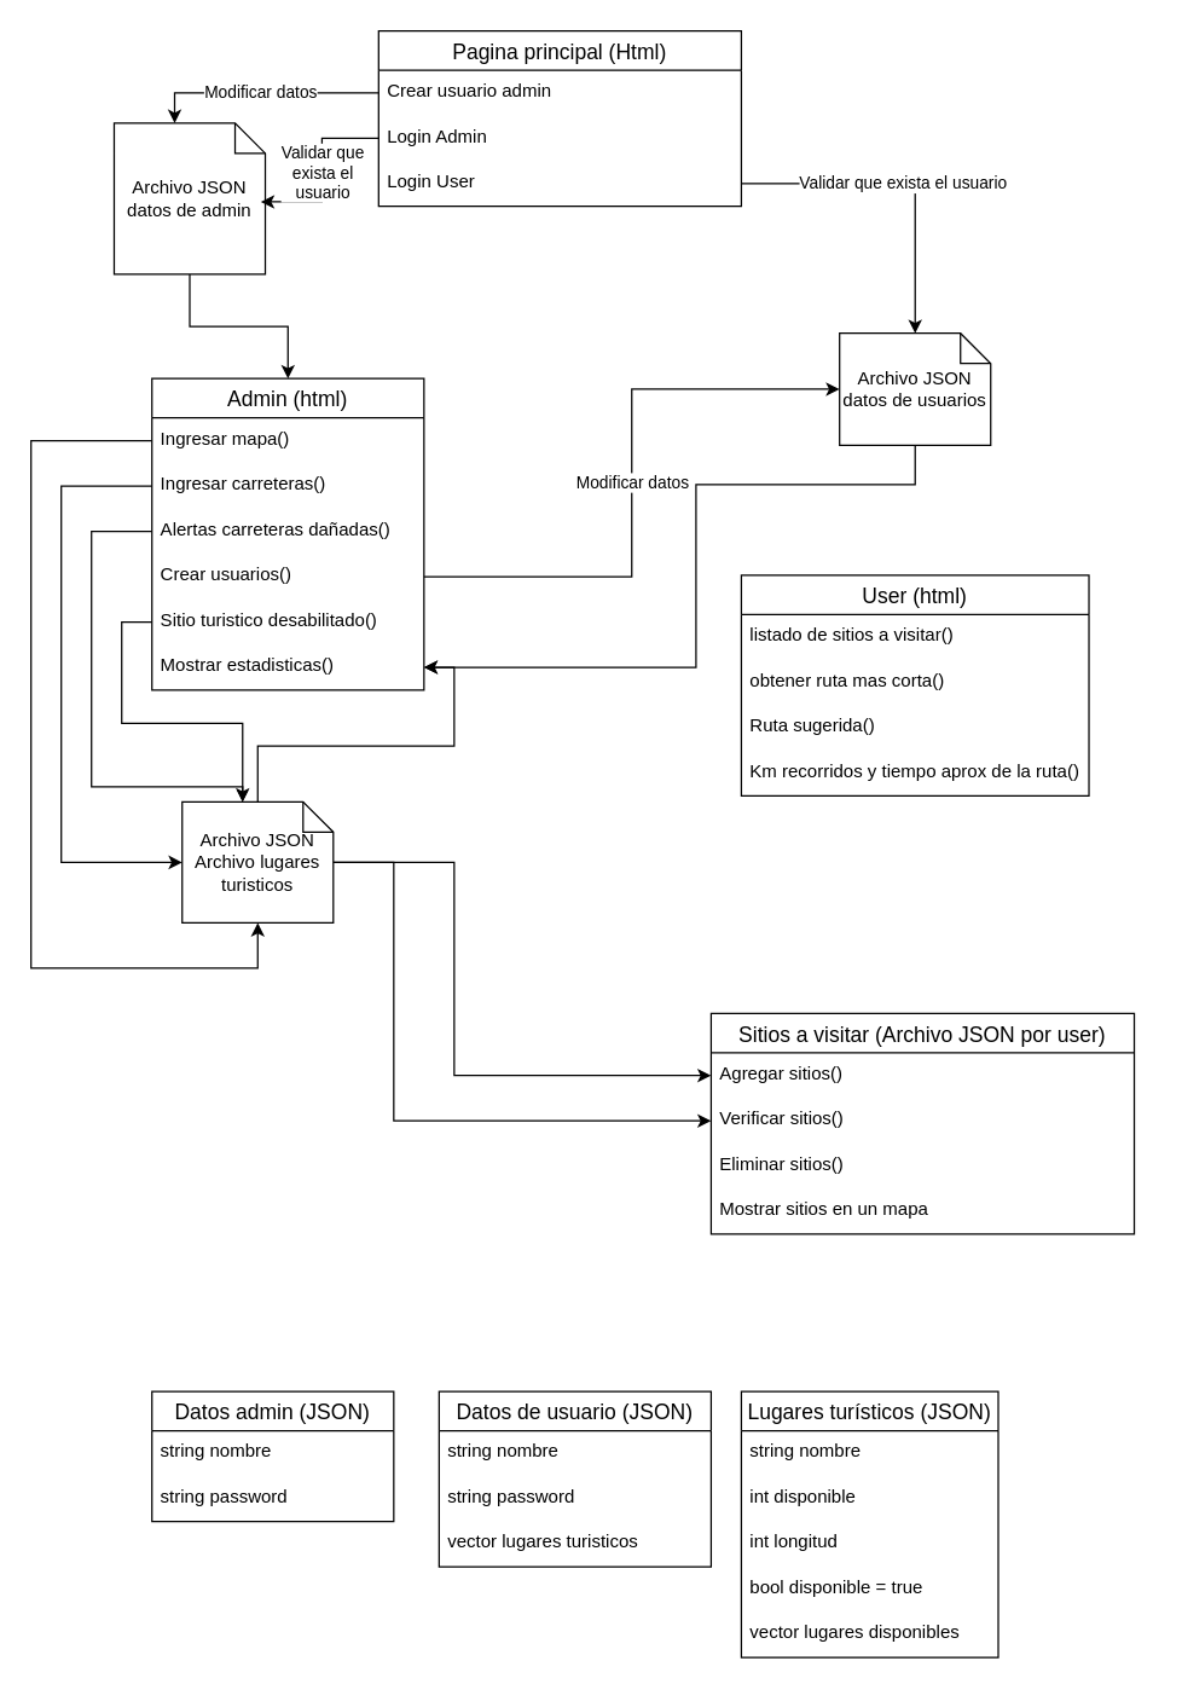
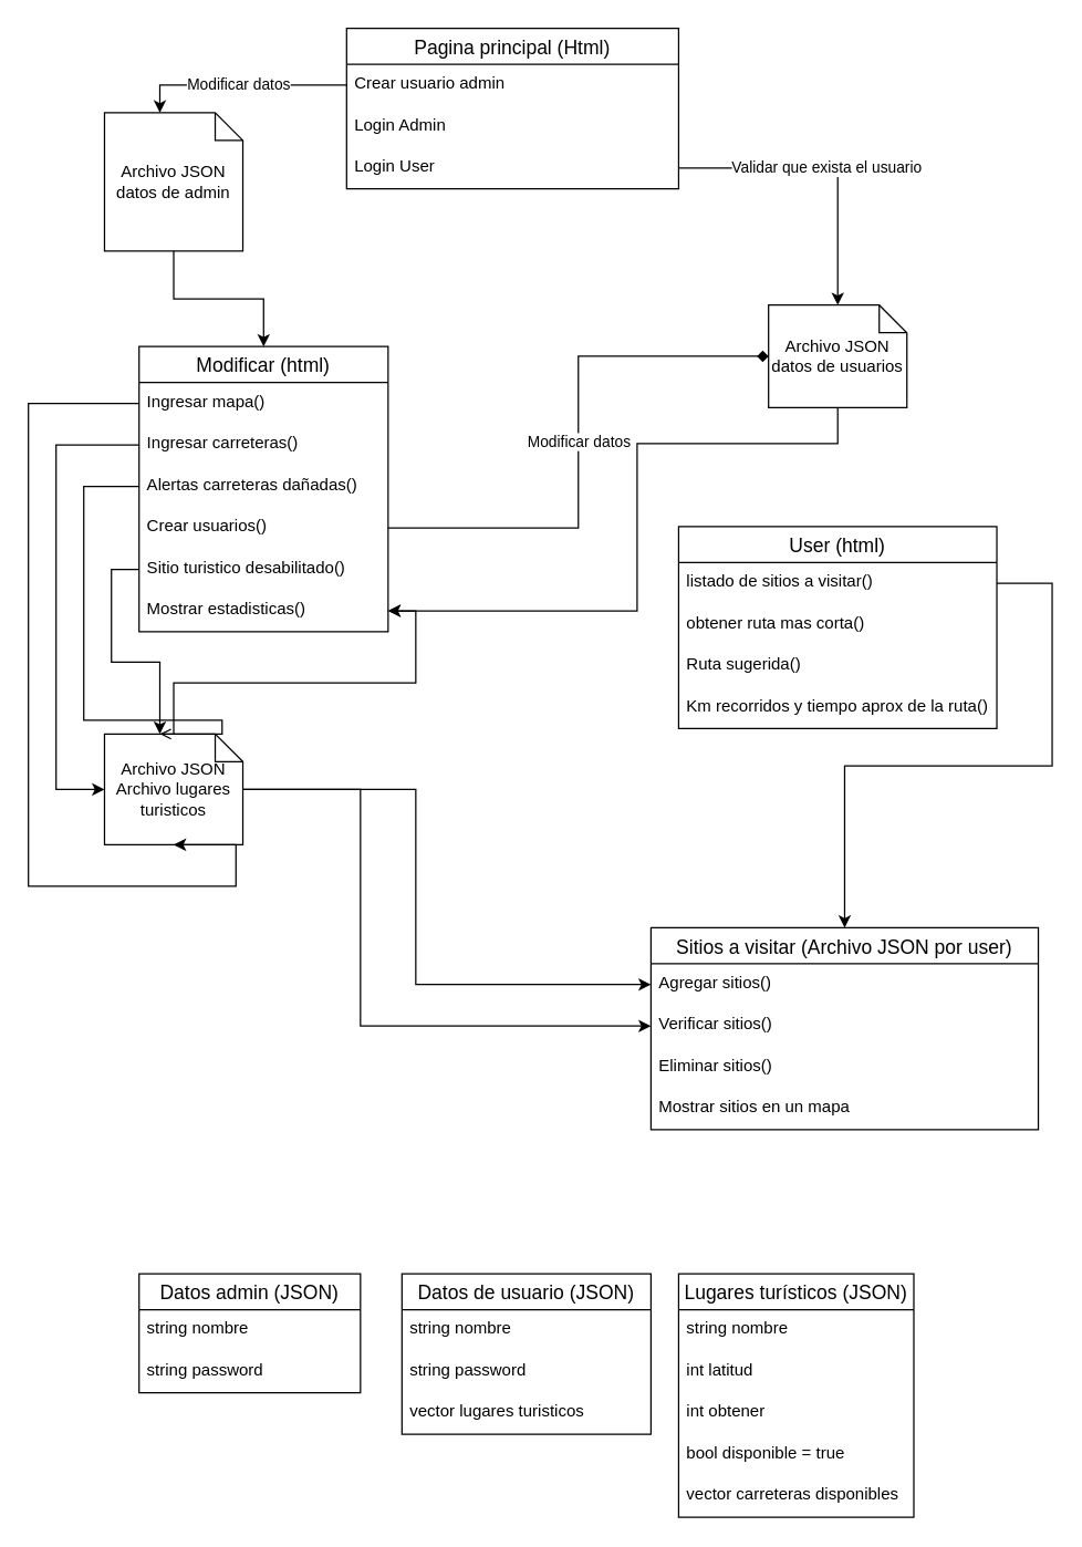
- <mxCell id="39" value="Validar que&lt;br&gt;exista el&lt;br&gt;usuario" style="edgeStyle=orthogonalEdgeStyle;rounded=0;orthogonalLoop=1;jettySize=auto;html=1;entryX=0.97;entryY=0.52;entryDx=0;entryDy=0;entryPerimeter=0;" edge="1" parent="1" source="4" target="37"><mxGeometry relative="1" as="geometry" /></mxCell>
- <mxCell id="20" value="Modificar datos" style="edgeStyle=orthogonalEdgeStyle;rounded=0;orthogonalLoop=1;jettySize=auto;html=1;entryX=0;entryY=0.5;entryDx=0;entryDy=0;entryPerimeter=0;" edge="1" parent="1" source="10" target="19"><mxGeometry relative="1" as="geometry" /></mxCell>
+ <mxCell id="20" value="Modificar datos" style="edgeStyle=orthogonalEdgeStyle;rounded=0;orthogonalLoop=1;jettySize=auto;html=1;entryX=0;entryY=0.5;entryDx=0;entryDy=0;entryPerimeter=0;endArrow=diamond;" edge="1" parent="1" source="10" target="19"><mxGeometry relative="1" as="geometry" /></mxCell>
- <mxCell id="6" value="Admin (html)" style="swimlane;fontStyle=0;childLayout=stackLayout;horizontal=1;startSize=26;horizontalStack=0;resizeParent=1;resizeParentMax=0;resizeLast=0;collapsible=1;marginBottom=0;align=center;fontSize=14;" vertex="1" parent="1"><mxGeometry x="100" y="250" width="180" height="206" as="geometry" /></mxCell>
+ <mxCell id="6" value="Modificar (html)" style="swimlane;fontStyle=0;childLayout=stackLayout;horizontal=1;startSize=26;horizontalStack=0;resizeParent=1;resizeParentMax=0;resizeLast=0;collapsible=1;marginBottom=0;align=center;fontSize=14;" vertex="1" parent="1"><mxGeometry x="100" y="250" width="180" height="206" as="geometry" /></mxCell>
+ <mxCell id="35" style="edgeStyle=orthogonalEdgeStyle;rounded=0;orthogonalLoop=1;jettySize=auto;html=1;entryX=0.5;entryY=0;entryDx=0;entryDy=0;" edge="1" parent="1" source="14" target="30"><mxGeometry relative="1" as="geometry"><Array as="points"><mxPoint x="760" y="421" /><mxPoint x="760" y="553" /><mxPoint x="610" y="553" /></Array></mxGeometry></mxCell>
- <mxCell id="25" value="Archivo JSON&lt;br&gt;Archivo lugares turisticos" style="shape=note;size=20;whiteSpace=wrap;html=1;" vertex="1" parent="1"><mxGeometry x="120" y="530" width="100" height="80" as="geometry" /></mxCell>
+ <mxCell id="25" value="Archivo JSON&lt;br&gt;Archivo lugares turisticos" style="shape=note;size=20;whiteSpace=wrap;html=1;" vertex="1" parent="1"><mxGeometry x="75" y="530" width="100" height="80" as="geometry" /></mxCell>
- <mxCell id="49" value="int disponible" style="text;strokeColor=none;fillColor=none;spacingLeft=4;spacingRight=4;overflow=hidden;rotatable=0;points=[[0,0.5],[1,0.5]];portConstraint=eastwest;fontSize=12;" vertex="1" parent="47"><mxGeometry y="56" width="170" height="30" as="geometry" /></mxCell>
+ <mxCell id="49" value="int latitud" style="text;strokeColor=none;fillColor=none;spacingLeft=4;spacingRight=4;overflow=hidden;rotatable=0;points=[[0,0.5],[1,0.5]];portConstraint=eastwest;fontSize=12;" vertex="1" parent="47"><mxGeometry y="56" width="170" height="30" as="geometry" /></mxCell>
- <mxCell id="50" value="int longitud" style="text;strokeColor=none;fillColor=none;spacingLeft=4;spacingRight=4;overflow=hidden;rotatable=0;points=[[0,0.5],[1,0.5]];portConstraint=eastwest;fontSize=12;" vertex="1" parent="47"><mxGeometry y="86" width="170" height="30" as="geometry" /></mxCell>
+ <mxCell id="50" value="int obtener" style="text;strokeColor=none;fillColor=none;spacingLeft=4;spacingRight=4;overflow=hidden;rotatable=0;points=[[0,0.5],[1,0.5]];portConstraint=eastwest;fontSize=12;" vertex="1" parent="47"><mxGeometry y="86" width="170" height="30" as="geometry" /></mxCell>
- <mxCell id="52" value="vector lugares disponibles" style="text;strokeColor=none;fillColor=none;spacingLeft=4;spacingRight=4;overflow=hidden;rotatable=0;points=[[0,0.5],[1,0.5]];portConstraint=eastwest;fontSize=12;" vertex="1" parent="47"><mxGeometry y="146" width="170" height="30" as="geometry" /></mxCell>
+ <mxCell id="52" value="vector carreteras disponibles" style="text;strokeColor=none;fillColor=none;spacingLeft=4;spacingRight=4;overflow=hidden;rotatable=0;points=[[0,0.5],[1,0.5]];portConstraint=eastwest;fontSize=12;" vertex="1" parent="47"><mxGeometry y="146" width="170" height="30" as="geometry" /></mxCell>
